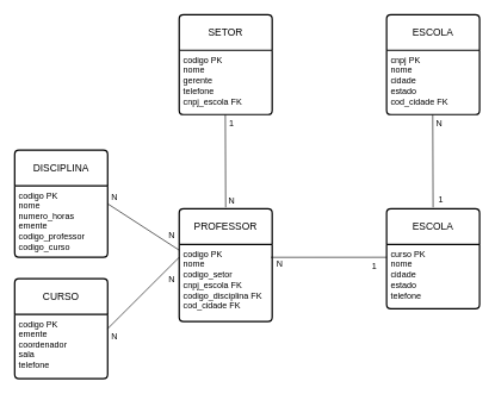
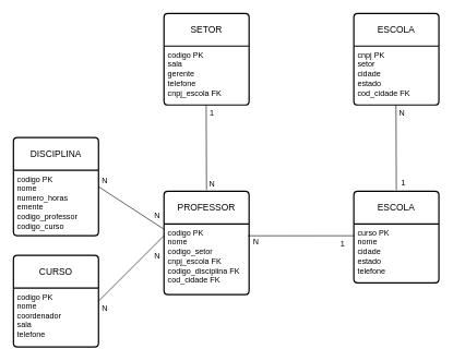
- <mxCell id="5" value="codigo PK&lt;br&gt;nome&amp;nbsp;&lt;br&gt;gerente&amp;nbsp;&lt;br&gt;telefone&lt;br&gt;cnpj_escola FK" style="align=left;strokeColor=none;fillColor=none;spacingLeft=4;fontSize=12;verticalAlign=top;resizable=0;rotatable=0;part=1;html=1;" vertex="1" parent="4"><mxGeometry y="50" width="130" height="90" as="geometry" /></mxCell>
+ <mxCell id="5" value="codigo PK&lt;br&gt;sala&amp;nbsp;&lt;br&gt;gerente&amp;nbsp;&lt;br&gt;telefone&lt;br&gt;cnpj_escola FK" style="align=left;strokeColor=none;fillColor=none;spacingLeft=4;fontSize=12;verticalAlign=top;resizable=0;rotatable=0;part=1;html=1;" vertex="1" parent="4"><mxGeometry y="50" width="130" height="90" as="geometry" /></mxCell>
- <mxCell id="3" value="cnpj PK&lt;br&gt;nome&lt;br&gt;cidade&lt;br&gt;estado&lt;br&gt;cod_cidade FK" style="align=left;strokeColor=none;fillColor=none;spacingLeft=4;fontSize=12;verticalAlign=top;resizable=0;rotatable=0;part=1;html=1;" vertex="1" parent="2"><mxGeometry y="50" width="130" height="90" as="geometry" /></mxCell>
+ <mxCell id="3" value="cnpj PK&lt;br&gt;setor&lt;br&gt;cidade&lt;br&gt;estado&lt;br&gt;cod_cidade FK" style="align=left;strokeColor=none;fillColor=none;spacingLeft=4;fontSize=12;verticalAlign=top;resizable=0;rotatable=0;part=1;html=1;" vertex="1" parent="2"><mxGeometry y="50" width="130" height="90" as="geometry" /></mxCell>
- <mxCell id="7" value="codigo PK&lt;br&gt;emente&lt;br&gt;coordenador&lt;br&gt;sala&lt;br&gt;telefone" style="align=left;strokeColor=none;fillColor=none;spacingLeft=4;fontSize=12;verticalAlign=top;resizable=0;rotatable=0;part=1;html=1;" vertex="1" parent="6"><mxGeometry y="50" width="130" height="90" as="geometry" /></mxCell>
+ <mxCell id="7" value="codigo PK&lt;br&gt;nome&lt;br&gt;coordenador&lt;br&gt;sala&lt;br&gt;telefone" style="align=left;strokeColor=none;fillColor=none;spacingLeft=4;fontSize=12;verticalAlign=top;resizable=0;rotatable=0;part=1;html=1;" vertex="1" parent="6"><mxGeometry y="50" width="130" height="90" as="geometry" /></mxCell>
